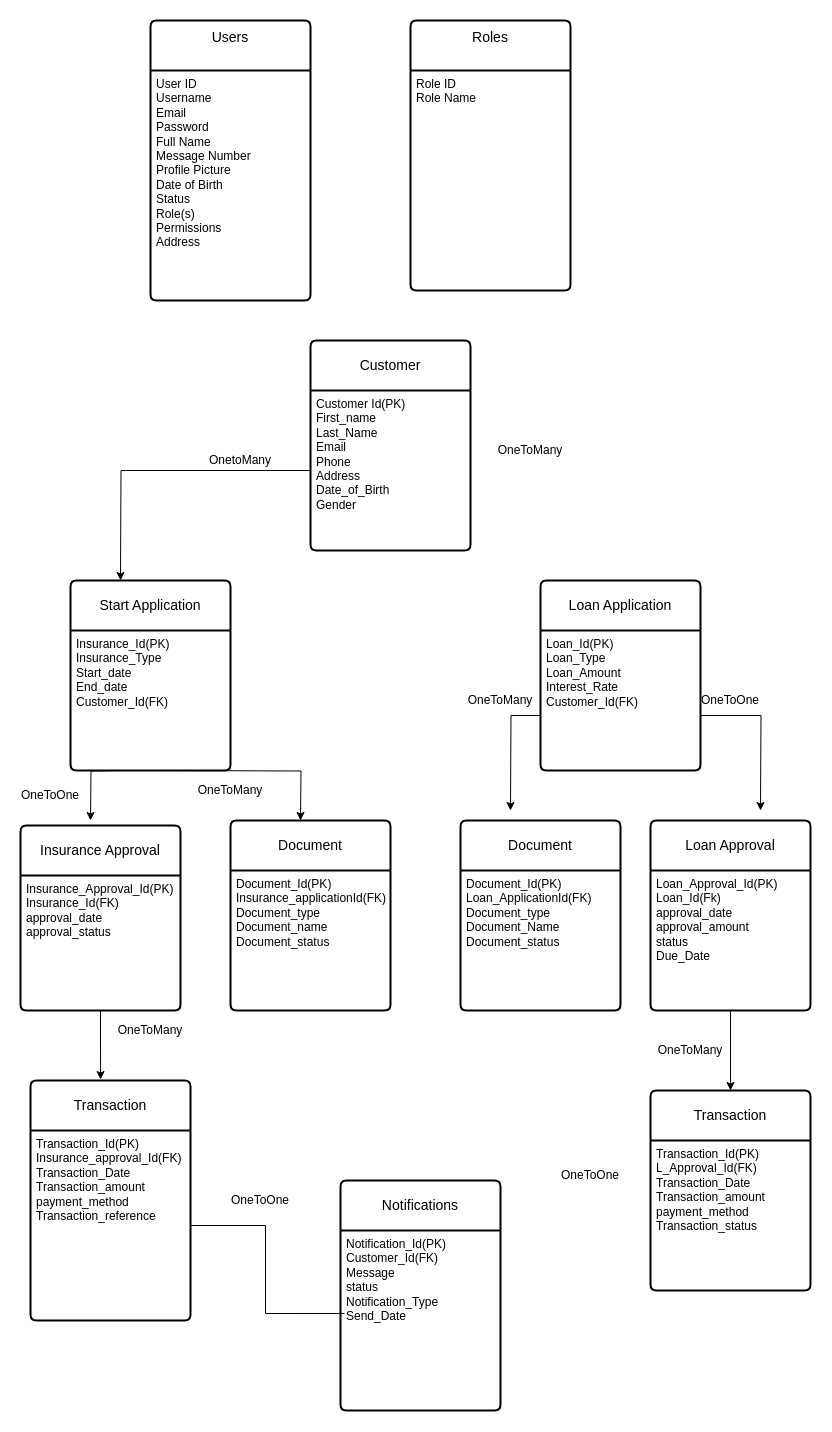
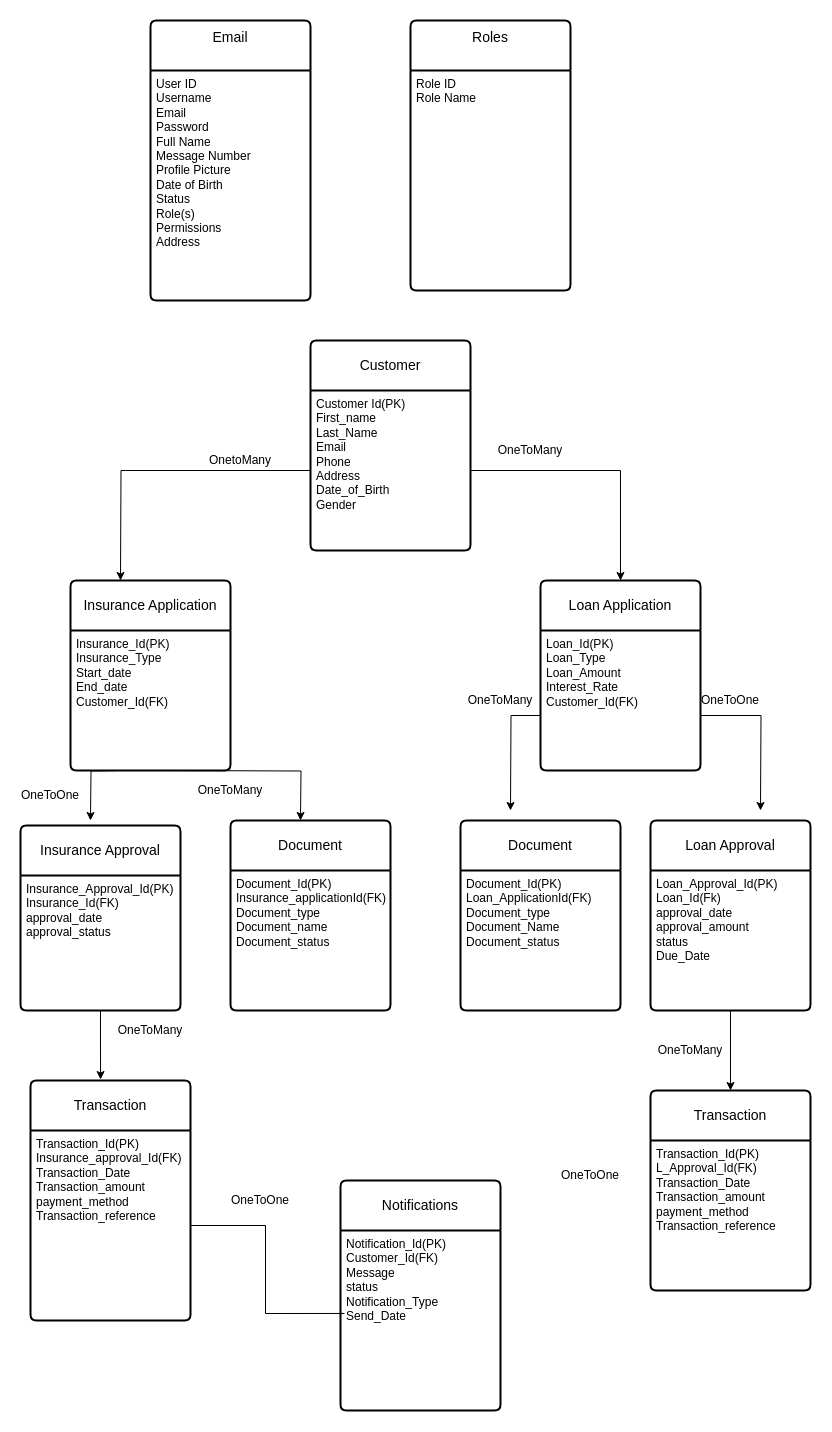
- <mxCell id="43" value="Users&lt;div&gt;&lt;br&gt;&lt;/div&gt;" style="swimlane;childLayout=stackLayout;horizontal=1;startSize=50;horizontalStack=0;rounded=1;fontSize=14;fontStyle=0;strokeWidth=2;resizeParent=0;resizeLast=1;shadow=0;dashed=0;align=center;arcSize=4;whiteSpace=wrap;html=1;" vertex="1" parent="1"><mxGeometry x="150" y="20" width="160" height="280" as="geometry" /></mxCell>
+ <mxCell id="43" value="Email&lt;div&gt;&lt;br&gt;&lt;/div&gt;" style="swimlane;childLayout=stackLayout;horizontal=1;startSize=50;horizontalStack=0;rounded=1;fontSize=14;fontStyle=0;strokeWidth=2;resizeParent=0;resizeLast=1;shadow=0;dashed=0;align=center;arcSize=4;whiteSpace=wrap;html=1;" vertex="1" parent="1"><mxGeometry x="150" y="20" width="160" height="280" as="geometry" /></mxCell>
+ <mxCell id="20" style="edgeStyle=orthogonalEdgeStyle;rounded=0;orthogonalLoop=1;jettySize=auto;html=1;" parent="1" source="3" target="4" edge="1"><mxGeometry relative="1" as="geometry" /></mxCell>
- <mxCell id="27" value="Start Application" style="swimlane;childLayout=stackLayout;horizontal=1;startSize=50;horizontalStack=0;rounded=1;fontSize=14;fontStyle=0;strokeWidth=2;resizeParent=0;resizeLast=1;shadow=0;dashed=0;align=center;arcSize=4;whiteSpace=wrap;html=1;" vertex="1" parent="1"><mxGeometry x="70" y="580" width="160" height="190" as="geometry" /></mxCell>
+ <mxCell id="27" value="Insurance Application" style="swimlane;childLayout=stackLayout;horizontal=1;startSize=50;horizontalStack=0;rounded=1;fontSize=14;fontStyle=0;strokeWidth=2;resizeParent=0;resizeLast=1;shadow=0;dashed=0;align=center;arcSize=4;whiteSpace=wrap;html=1;" vertex="1" parent="1"><mxGeometry x="70" y="580" width="160" height="190" as="geometry" /></mxCell>
- <mxCell id="17" value="Transaction_Id(PK)&lt;div&gt;L_Approval_Id(FK)&lt;/div&gt;&lt;div&gt;Transaction_Date&lt;/div&gt;&lt;div&gt;Transaction_amount&lt;/div&gt;&lt;div&gt;payment_method&lt;/div&gt;&lt;div&gt;Transaction_status&lt;/div&gt;&lt;div&gt;&lt;br&gt;&lt;/div&gt;&lt;div&gt;&lt;br&gt;&lt;/div&gt;" style="align=left;strokeColor=none;fillColor=none;spacingLeft=4;fontSize=12;verticalAlign=top;resizable=0;rotatable=0;part=1;html=1;" parent="16" vertex="1"><mxGeometry y="50" width="160" height="150" as="geometry" /></mxCell>
+ <mxCell id="17" value="Transaction_Id(PK)&lt;div&gt;L_Approval_Id(FK)&lt;/div&gt;&lt;div&gt;Transaction_Date&lt;/div&gt;&lt;div&gt;Transaction_amount&lt;/div&gt;&lt;div&gt;payment_method&lt;/div&gt;&lt;div&gt;Transaction_reference&lt;/div&gt;&lt;div&gt;&lt;br&gt;&lt;/div&gt;&lt;div&gt;&lt;br&gt;&lt;/div&gt;" style="align=left;strokeColor=none;fillColor=none;spacingLeft=4;fontSize=12;verticalAlign=top;resizable=0;rotatable=0;part=1;html=1;" parent="16" vertex="1"><mxGeometry y="50" width="160" height="150" as="geometry" /></mxCell>
